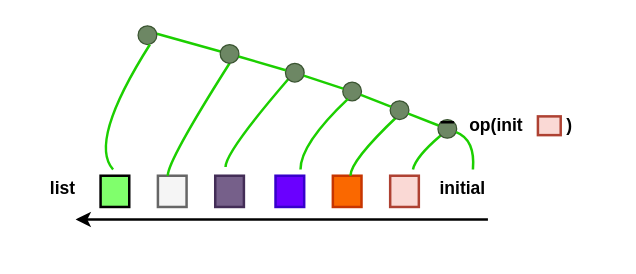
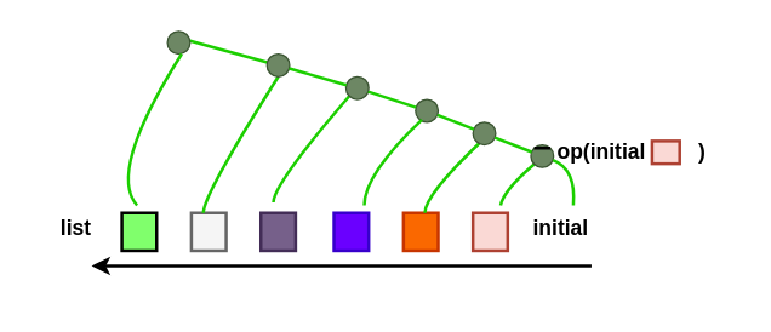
- <mxCell id="16" value="&lt;b&gt;&lt;font style=&quot;font-size: 14px&quot;&gt;&amp;nbsp; &amp;nbsp; &amp;nbsp;op(init&amp;nbsp; &amp;nbsp; &amp;nbsp; &amp;nbsp; &amp;nbsp;)&lt;/font&gt;&lt;/b&gt;" style="text;html=1;strokeColor=none;fillColor=none;align=center;verticalAlign=middle;whiteSpace=wrap;rounded=0;shadow=0;glass=0;sketch=0;" vertex="1" parent="1"><mxGeometry x="326.76" y="85" width="160" height="30" as="geometry" /></mxCell>
+ <mxCell id="16" value="&lt;b&gt;&lt;font style=&quot;font-size: 14px&quot;&gt;&amp;nbsp; &amp;nbsp; &amp;nbsp;op(initial&amp;nbsp; &amp;nbsp; &amp;nbsp; &amp;nbsp; &amp;nbsp;)&lt;/font&gt;&lt;/b&gt;" style="text;html=1;strokeColor=none;fillColor=none;align=center;verticalAlign=middle;whiteSpace=wrap;rounded=0;shadow=0;glass=0;sketch=0;" vertex="1" parent="1"><mxGeometry x="326.76" y="85" width="160" height="30" as="geometry" /></mxCell>
